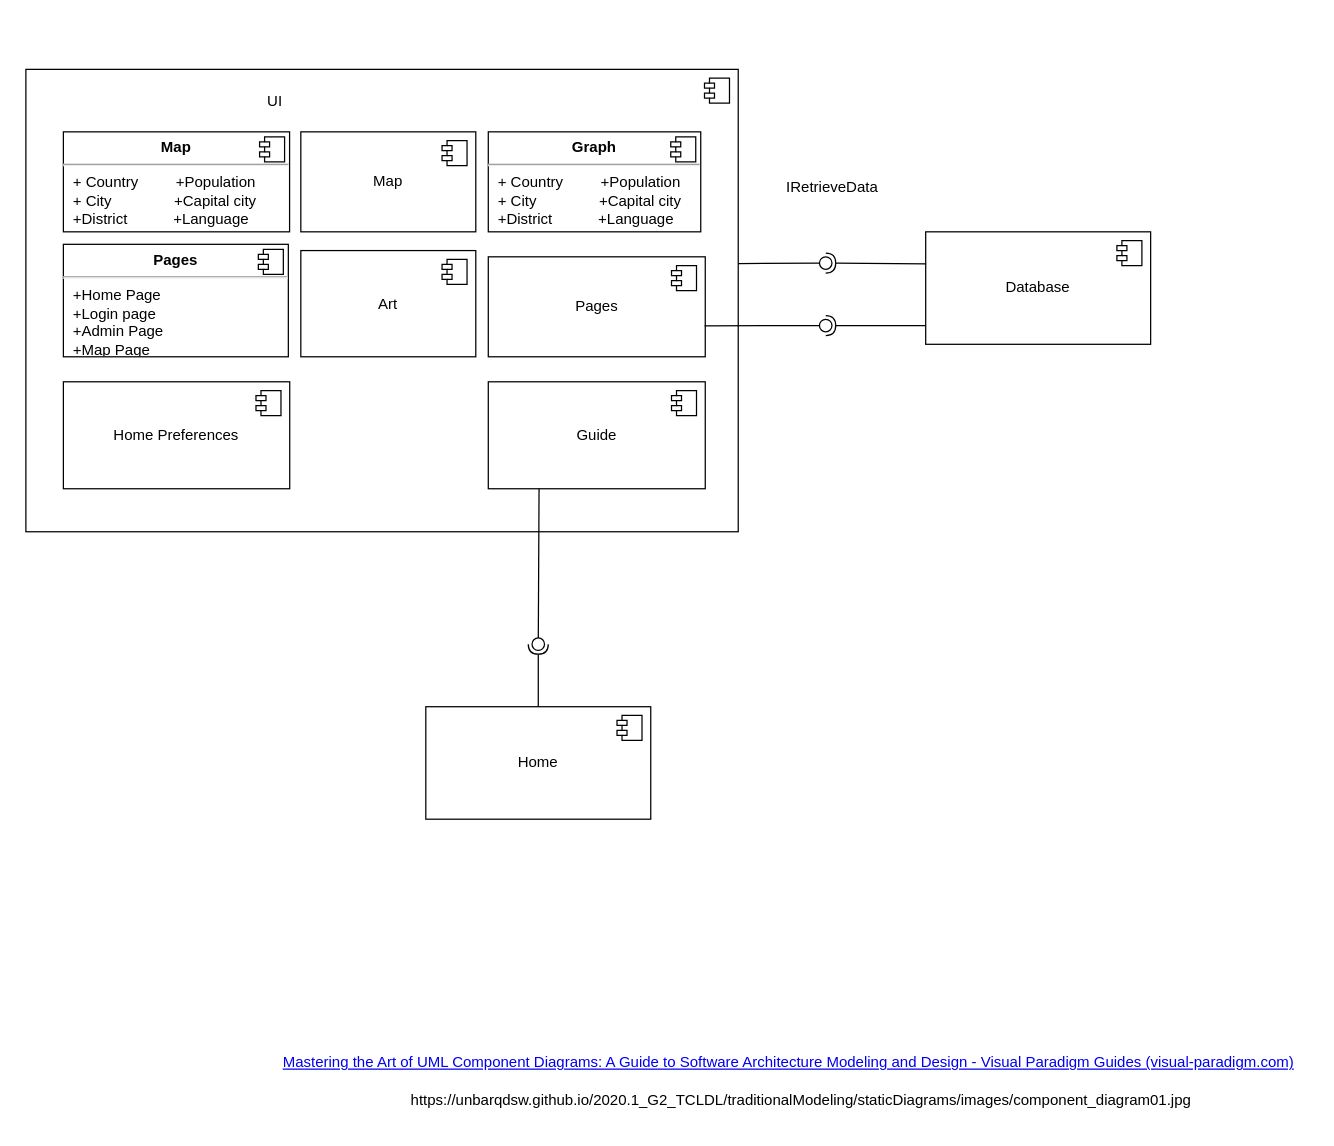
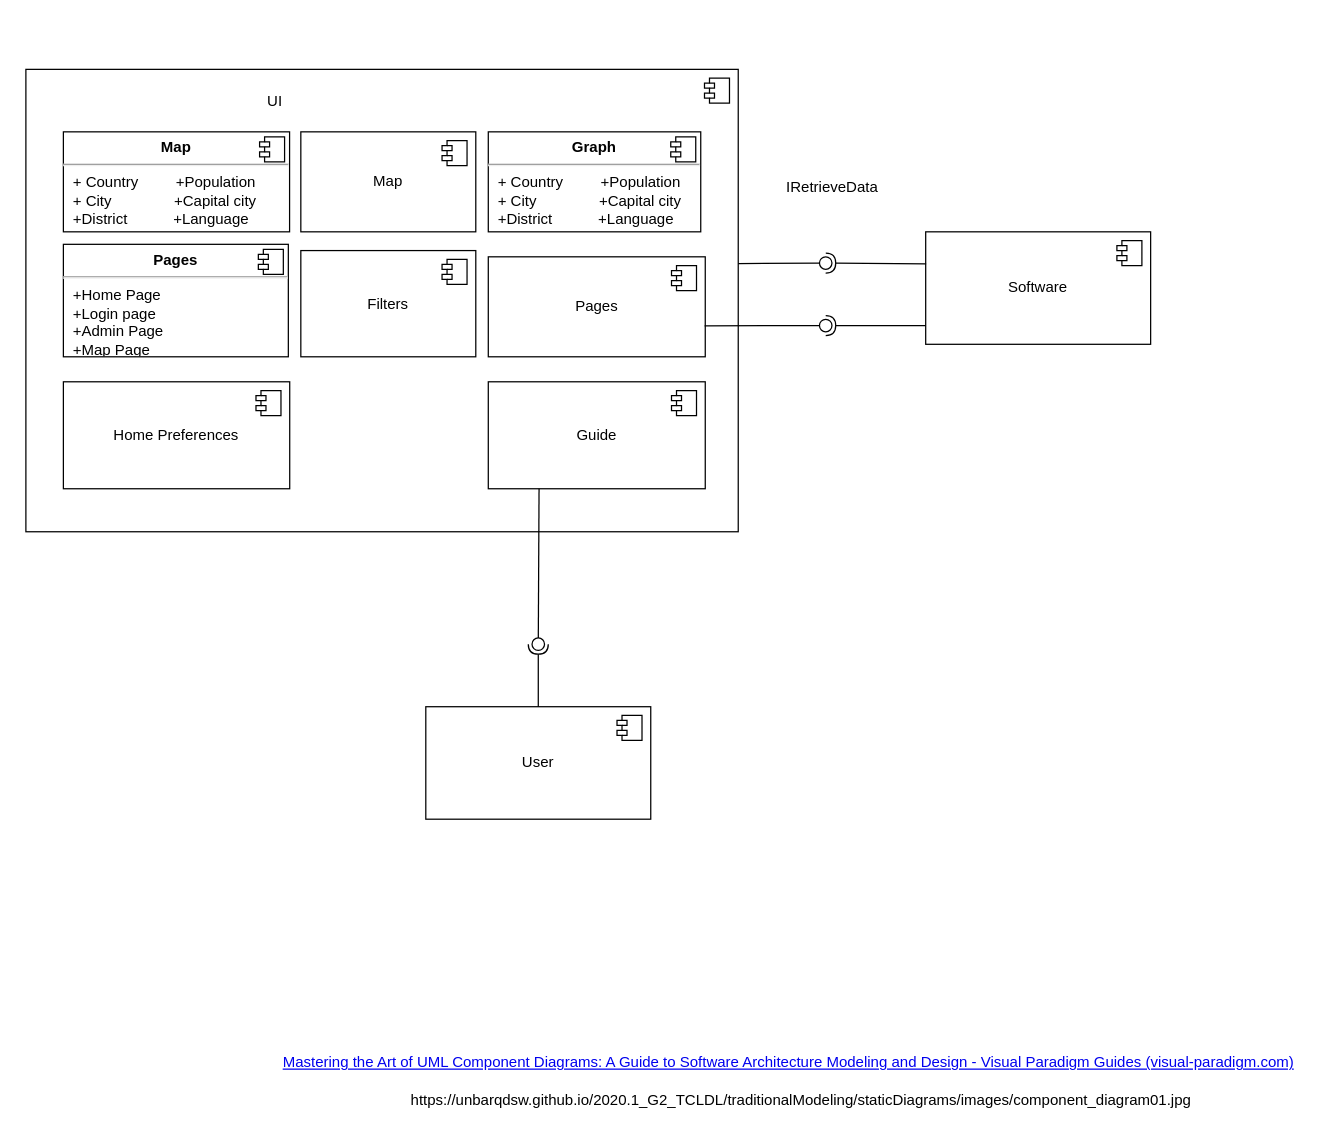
- <mxCell id="5" value="Database" style="html=1;dropTarget=0;whiteSpace=wrap;" vertex="1" parent="1"><mxGeometry x="740" y="185" width="180" height="90" as="geometry" /></mxCell>
+ <mxCell id="5" value="Software" style="html=1;dropTarget=0;whiteSpace=wrap;" vertex="1" parent="1"><mxGeometry x="740" y="185" width="180" height="90" as="geometry" /></mxCell>
- <mxCell id="27" value="Art" style="html=1;dropTarget=0;whiteSpace=wrap;" vertex="1" parent="9"><mxGeometry x="220" y="145" width="140" height="85" as="geometry" /></mxCell>
+ <mxCell id="27" value="Filters" style="html=1;dropTarget=0;whiteSpace=wrap;" vertex="1" parent="9"><mxGeometry x="220" y="145" width="140" height="85" as="geometry" /></mxCell>
- <mxCell id="32" value="Home" style="html=1;dropTarget=0;whiteSpace=wrap;" vertex="1" parent="1"><mxGeometry x="340" y="565" width="180" height="90" as="geometry" /></mxCell>
+ <mxCell id="32" value="User" style="html=1;dropTarget=0;whiteSpace=wrap;" vertex="1" parent="1"><mxGeometry x="340" y="565" width="180" height="90" as="geometry" /></mxCell>
